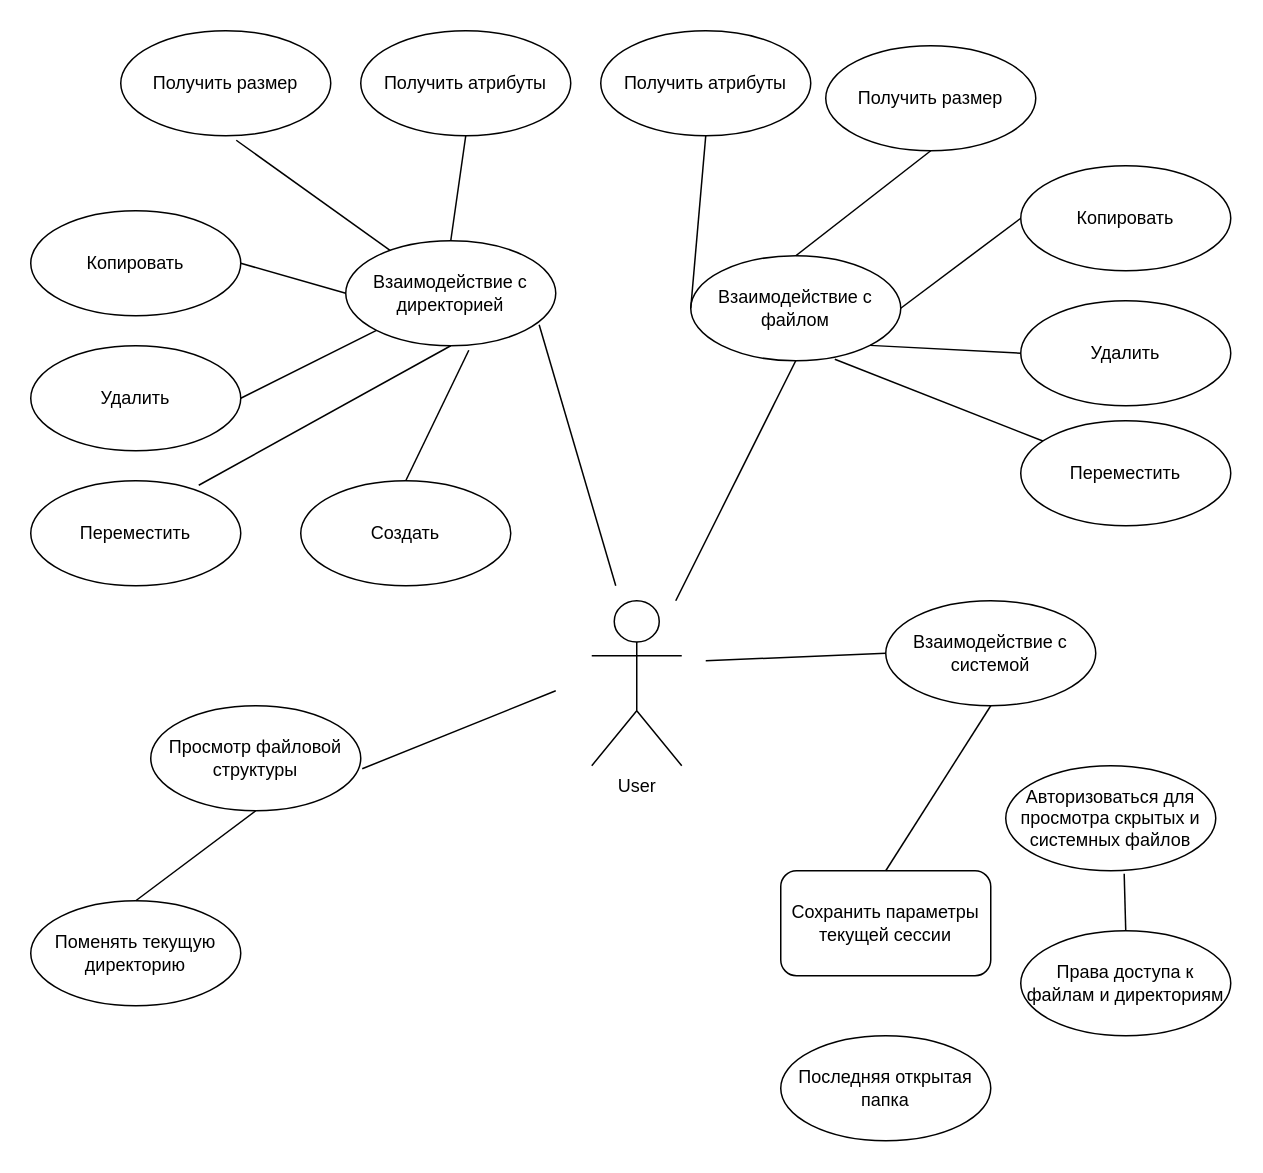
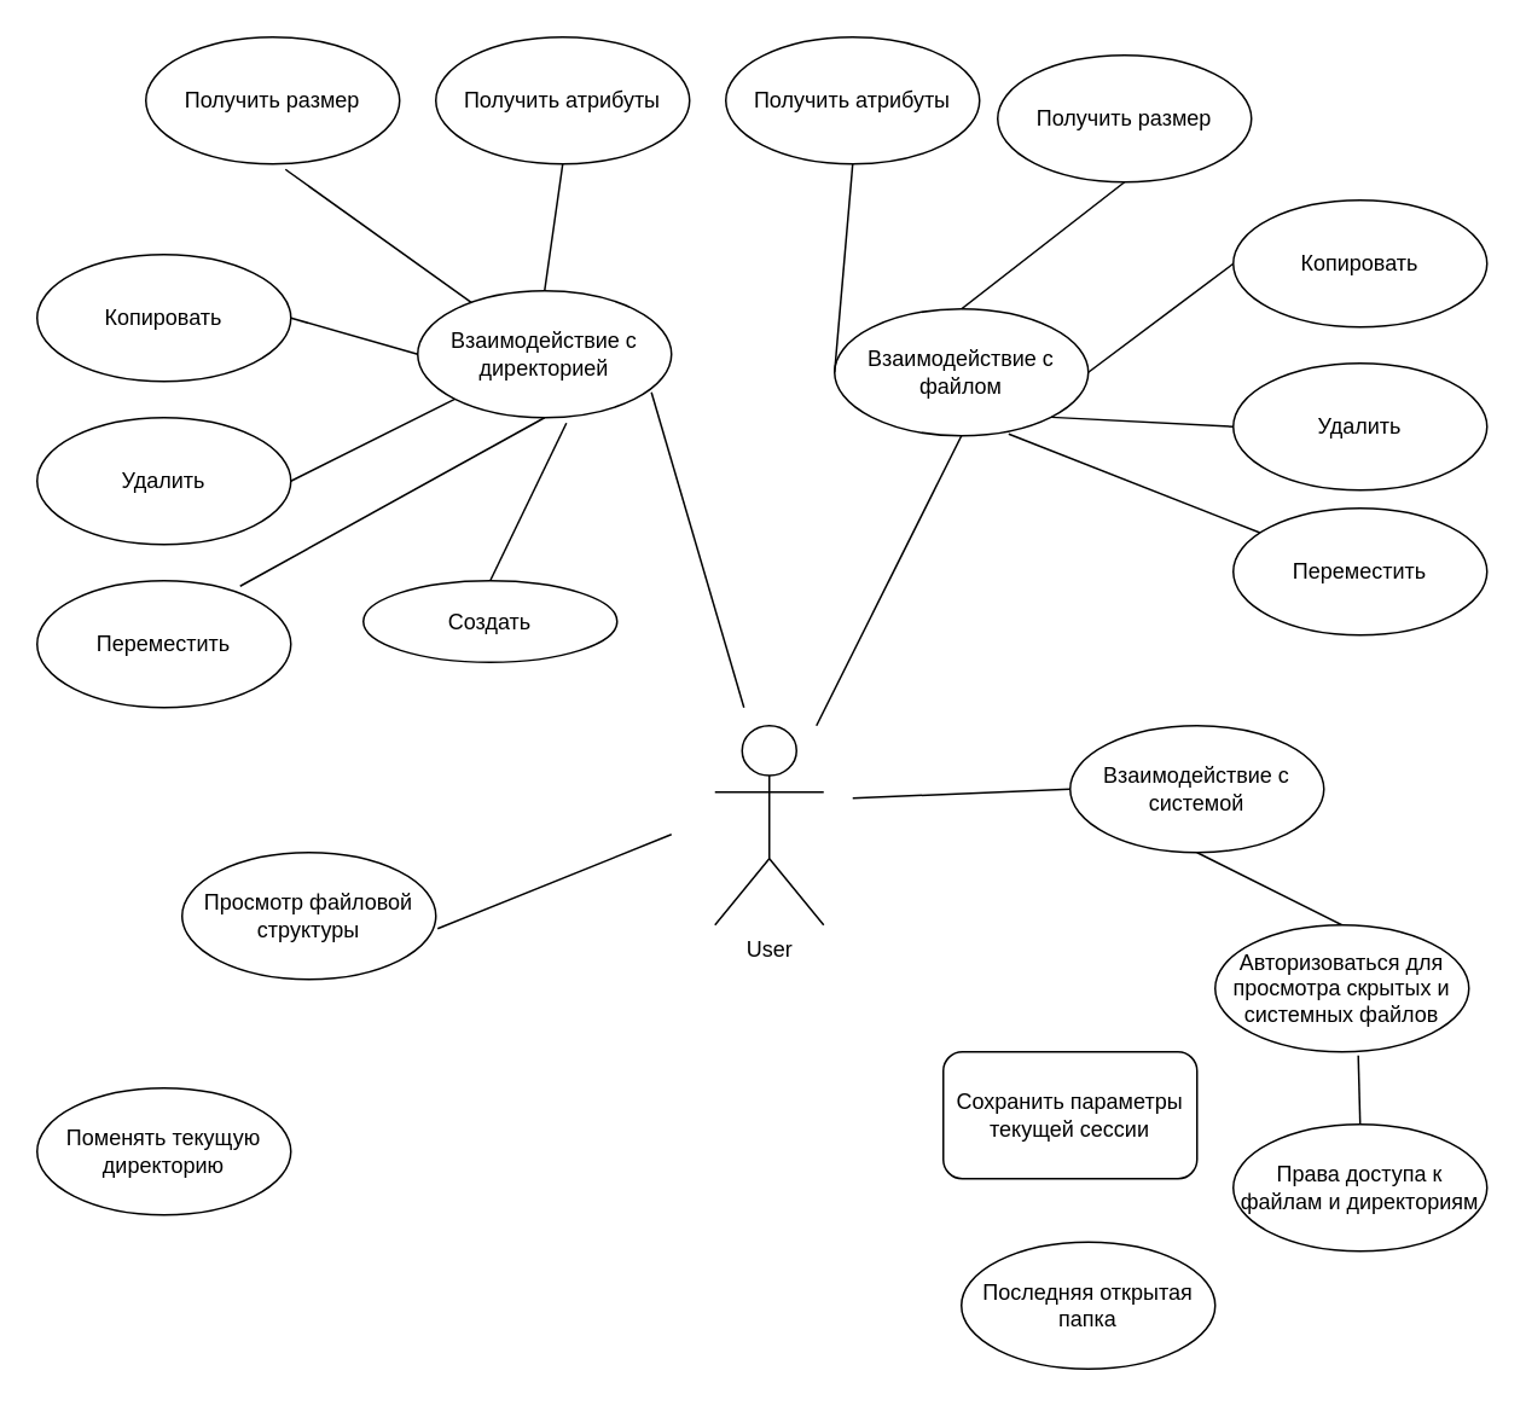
- <mxCell id="26" value="Создать" style="ellipse;whiteSpace=wrap;html=1;" vertex="1" parent="1"><mxGeometry x="200" y="320" width="140" height="70" as="geometry" /></mxCell>
+ <mxCell id="26" value="Создать" style="ellipse;whiteSpace=wrap;html=1;" vertex="1" parent="1"><mxGeometry x="200" y="320" width="140" height="45" as="geometry" /></mxCell>
+ <mxCell id="35" value="" style="endArrow=none;html=1;rounded=0;entryX=0.5;entryY=1;entryDx=0;entryDy=0;exitX=0.5;exitY=0;exitDx=0;exitDy=0;" edge="1" parent="1" source="36" target="33"><mxGeometry width="50" height="50" relative="1" as="geometry"><mxPoint x="400" y="600" as="sourcePoint" /><mxPoint x="450" y="550" as="targetPoint" /></mxGeometry></mxCell>
- <mxCell id="38" value="" style="endArrow=none;html=1;rounded=0;entryX=0.5;entryY=1;entryDx=0;entryDy=0;exitX=0.5;exitY=0;exitDx=0;exitDy=0;" edge="1" parent="1" source="37" target="33"><mxGeometry width="50" height="50" relative="1" as="geometry"><mxPoint x="400" y="600" as="sourcePoint" /><mxPoint x="450" y="550" as="targetPoint" /></mxGeometry></mxCell>
- <mxCell id="6" value="" style="endArrow=none;html=1;rounded=0;entryX=0.5;entryY=0;entryDx=0;entryDy=0;exitX=0.5;exitY=1;exitDx=0;exitDy=0;" edge="1" parent="1" source="3" target="4"><mxGeometry width="50" height="50" relative="1" as="geometry"><mxPoint x="400" y="600" as="sourcePoint" /><mxPoint x="450" y="550" as="targetPoint" /></mxGeometry></mxCell>
- <mxCell id="39" value="Последняя открытая папка" style="ellipse;whiteSpace=wrap;html=1;" vertex="1" parent="1"><mxGeometry x="520" y="690" width="140" height="70" as="geometry" /></mxCell>
+ <mxCell id="39" value="Последняя открытая папка" style="ellipse;whiteSpace=wrap;html=1;" vertex="1" parent="1"><mxGeometry x="530" y="685" width="140" height="70" as="geometry" /></mxCell>
